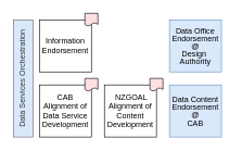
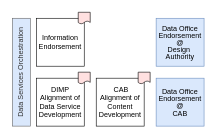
- <mxCell id="7" value="CAB Alignment of Data Service Development" style="rounded=0;whiteSpace=wrap;html=1;" vertex="1" parent="1"><mxGeometry x="60" y="130" width="80" height="80" as="geometry" /></mxCell>
+ <mxCell id="7" value="DIMP Alignment of Data Service Development" style="rounded=0;whiteSpace=wrap;html=1;" vertex="1" parent="1"><mxGeometry x="60" y="130" width="80" height="80" as="geometry" /></mxCell>
- <mxCell id="9" value="&amp;nbsp;NZGOAL Alignment of Content Development" style="rounded=0;whiteSpace=wrap;html=1;" vertex="1" parent="1"><mxGeometry x="160" y="130" width="80" height="80" as="geometry" /></mxCell>
+ <mxCell id="9" value="&amp;nbsp;CAB Alignment of Content Development" style="rounded=0;whiteSpace=wrap;html=1;" vertex="1" parent="1"><mxGeometry x="160" y="130" width="80" height="80" as="geometry" /></mxCell>
- <mxCell id="2" value="&lt;p style=&quot;line-height: 100%&quot;&gt;Data Content Endorsement&lt;br&gt;@ &lt;br&gt;CAB&lt;/p&gt;" style="rounded=0;whiteSpace=wrap;html=1;fillColor=#dae8fc;strokeColor=#6c8ebf;" vertex="1" parent="1"><mxGeometry x="260" y="130" width="80" height="80" as="geometry" /></mxCell>
+ <mxCell id="2" value="&lt;p style=&quot;line-height: 100%&quot;&gt;Data Office Endorsement&lt;br&gt;@ &lt;br&gt;CAB&lt;/p&gt;" style="rounded=0;whiteSpace=wrap;html=1;fillColor=#dae8fc;strokeColor=#6c8ebf;" vertex="1" parent="1"><mxGeometry x="260" y="130" width="80" height="80" as="geometry" /></mxCell>
